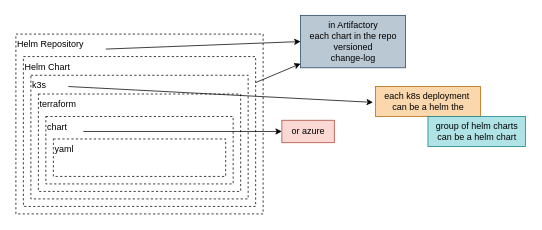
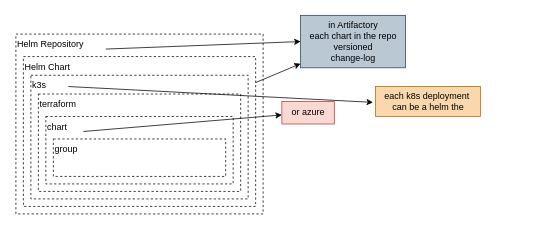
- <mxCell id="11" value="or azure" style="text;html=1;align=center;verticalAlign=middle;resizable=0;points=[];autosize=1;strokeColor=#ae4132;fillColor=#fad9d5;" vertex="1" parent="1"><mxGeometry x="375" y="160" width="70" height="30" as="geometry" /></mxCell>
+ <mxCell id="11" value="or azure" style="text;html=1;align=center;verticalAlign=middle;resizable=0;points=[];autosize=1;strokeColor=#ae4132;fillColor=#fad9d5;" vertex="1" parent="1"><mxGeometry x="375" y="135" width="70" height="30" as="geometry" /></mxCell>
- <mxCell id="14" value="group of helm charts&lt;br&gt;can be a helm chart" style="text;html=1;align=center;verticalAlign=middle;resizable=0;points=[];autosize=1;strokeColor=#0e8088;fillColor=#b0e3e6;" vertex="1" parent="1"><mxGeometry x="570" y="155" width="130" height="40" as="geometry" /></mxCell>
- <mxCell id="7" value="yaml" style="whiteSpace=wrap;html=1;dashed=1;textDirection=ltr;verticalAlign=top;align=left;fillColor=none;gradientColor=default;strokeColor=default;sketch=0;" vertex="1" parent="1"><mxGeometry x="70" y="185" width="230" height="50" as="geometry" /></mxCell>
+ <mxCell id="7" value="group" style="whiteSpace=wrap;html=1;dashed=1;textDirection=ltr;verticalAlign=top;align=left;fillColor=none;gradientColor=default;strokeColor=default;sketch=0;" vertex="1" parent="1"><mxGeometry x="70" y="185" width="230" height="50" as="geometry" /></mxCell>
